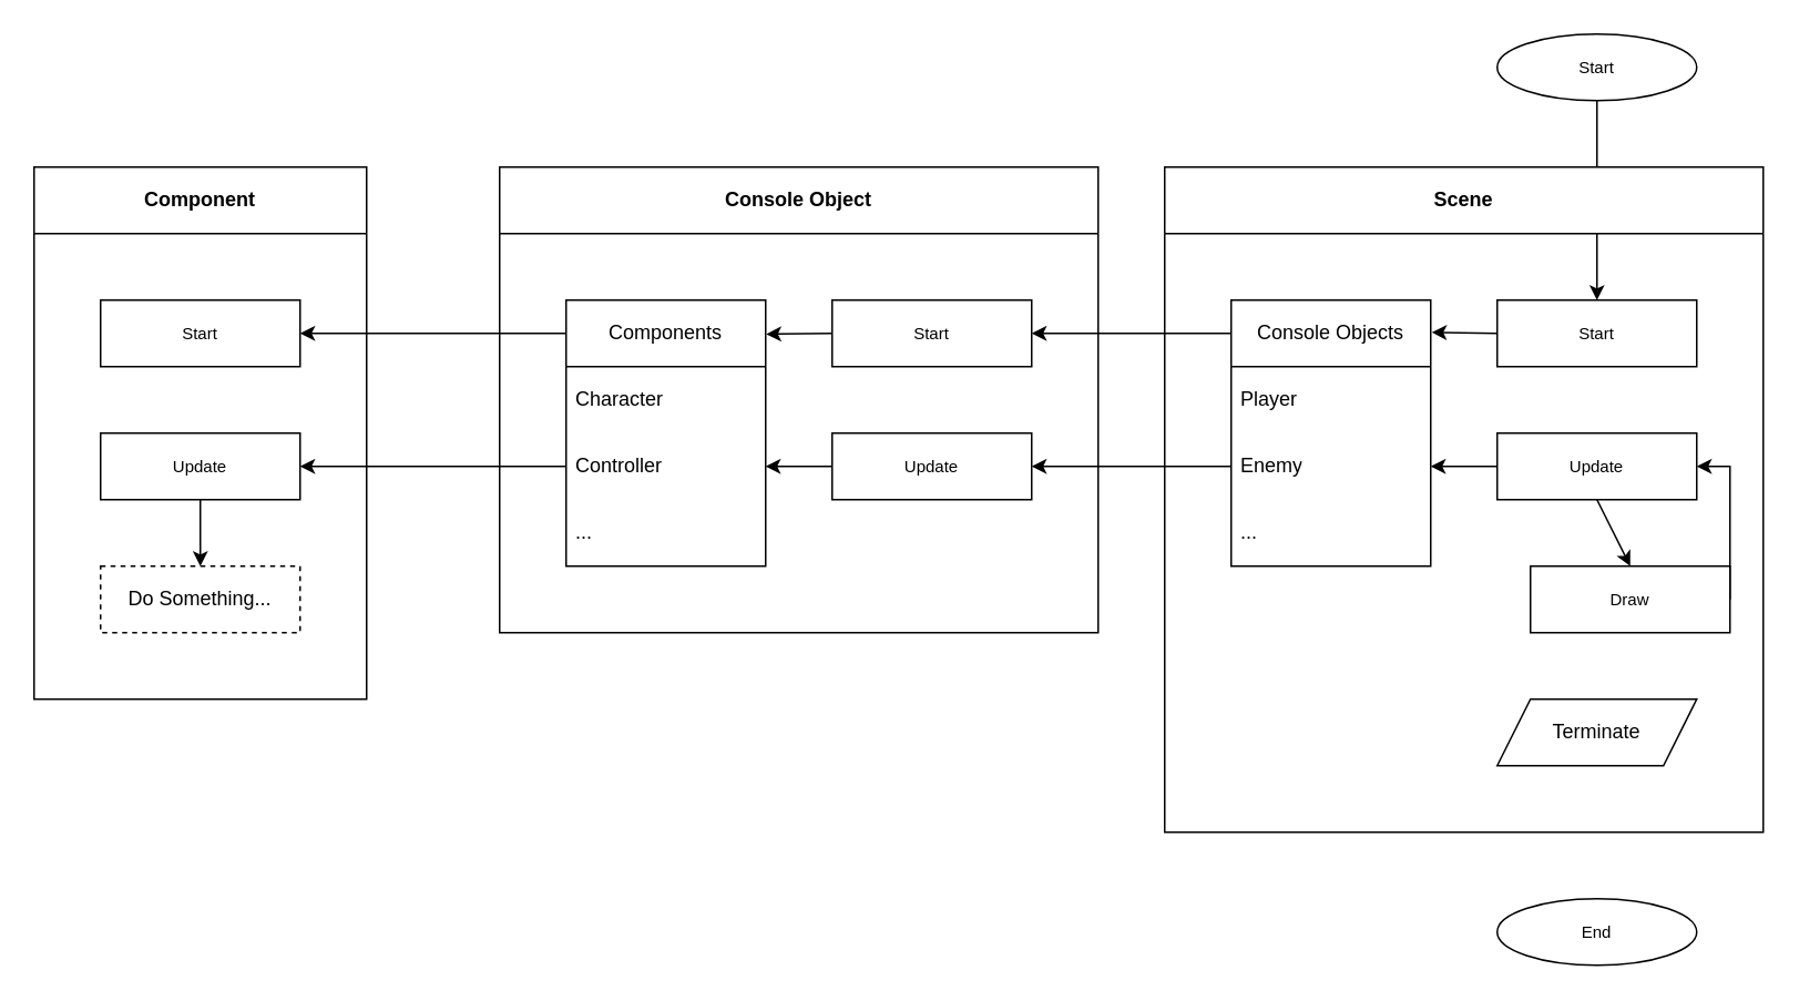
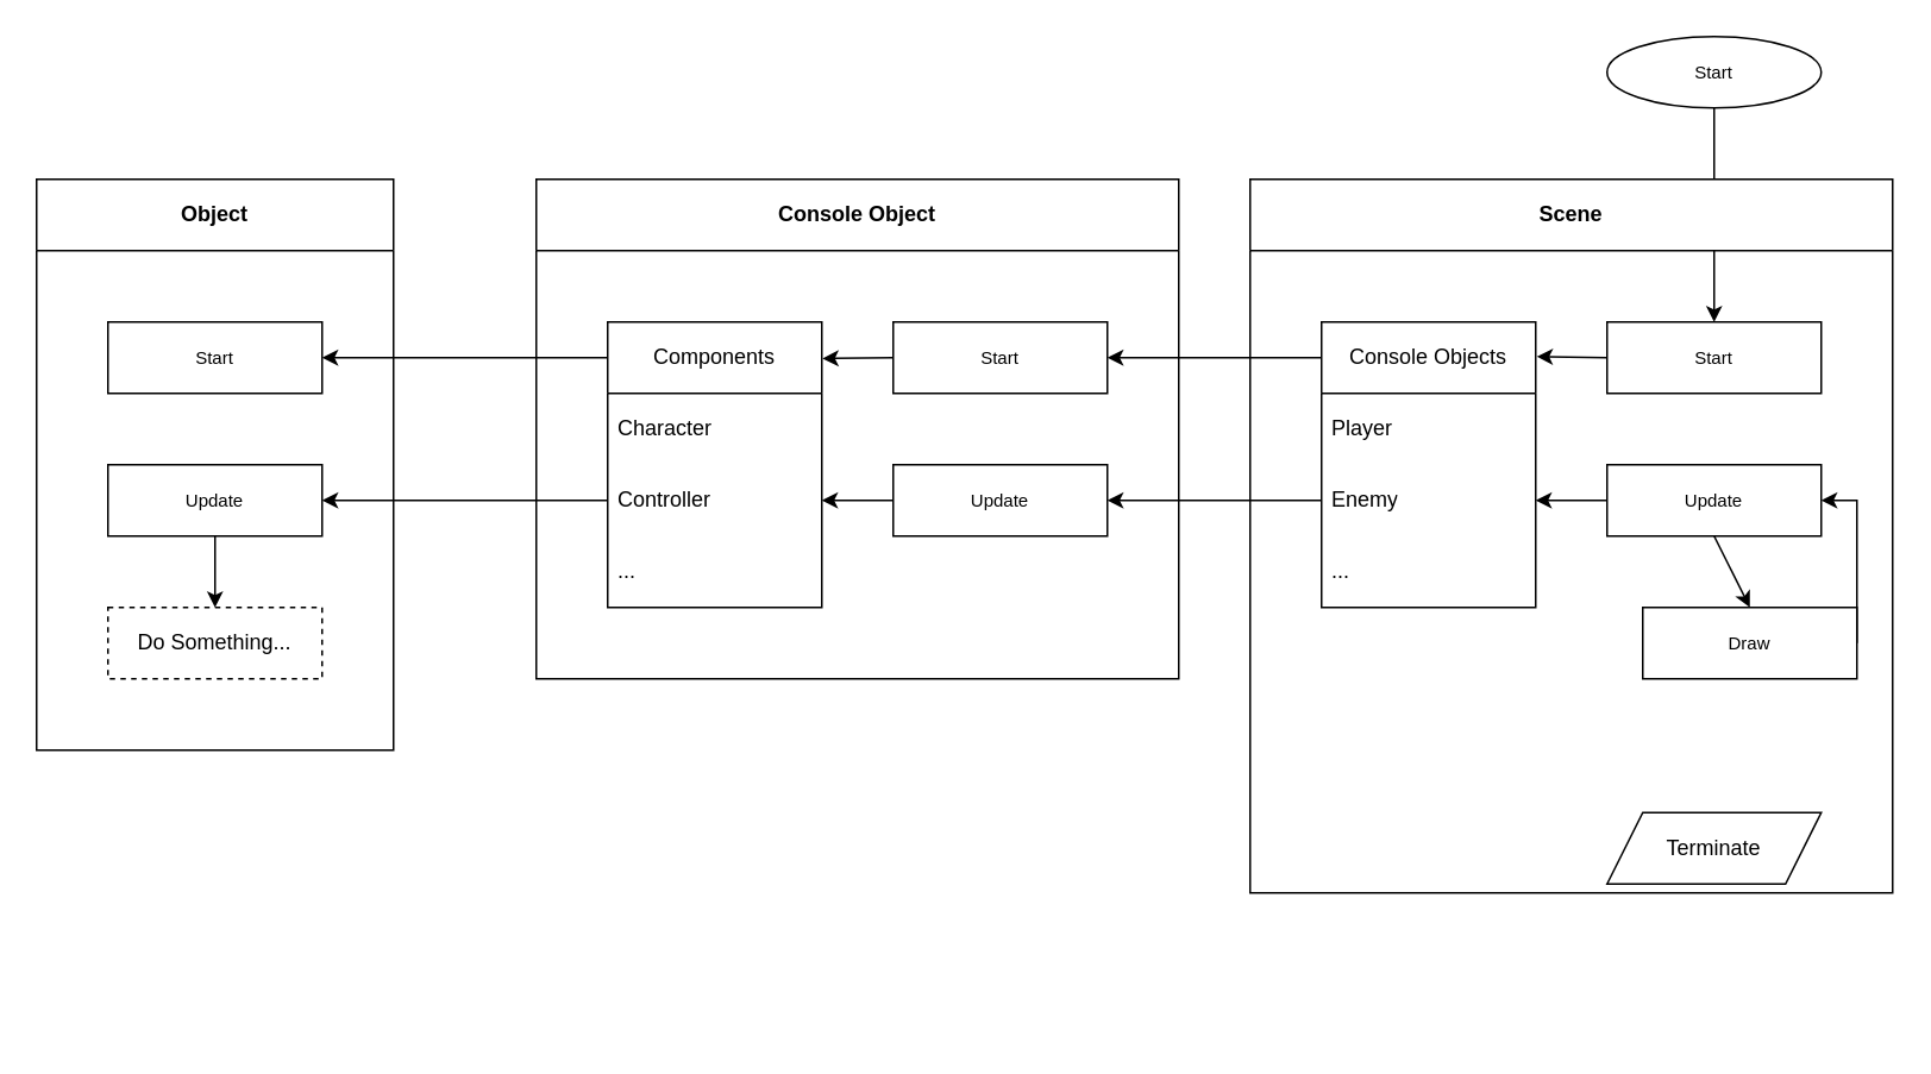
- <mxCell id="26" value="Component" style="swimlane;whiteSpace=wrap;html=1;startSize=40;" vertex="1" parent="1"><mxGeometry x="20" y="100" width="200" height="320" as="geometry" /></mxCell>
+ <mxCell id="26" value="Object" style="swimlane;whiteSpace=wrap;html=1;startSize=40;" vertex="1" parent="1"><mxGeometry x="20" y="100" width="200" height="320" as="geometry" /></mxCell>
- <mxCell id="14" value="Terminate" style="shape=parallelogram;perimeter=parallelogramPerimeter;whiteSpace=wrap;html=1;fixedSize=1;" vertex="1" parent="4"><mxGeometry x="200" y="320" width="120" height="40" as="geometry" /></mxCell>
+ <mxCell id="14" value="Terminate" style="shape=parallelogram;perimeter=parallelogramPerimeter;whiteSpace=wrap;html=1;fixedSize=1;" vertex="1" parent="4"><mxGeometry x="200" y="355" width="120" height="40" as="geometry" /></mxCell>
- <mxCell id="33" value="End" style="ellipse;whiteSpace=wrap;html=1;fontSize=10;" vertex="1" parent="1"><mxGeometry x="900" y="540" width="120" height="40" as="geometry" /></mxCell>
